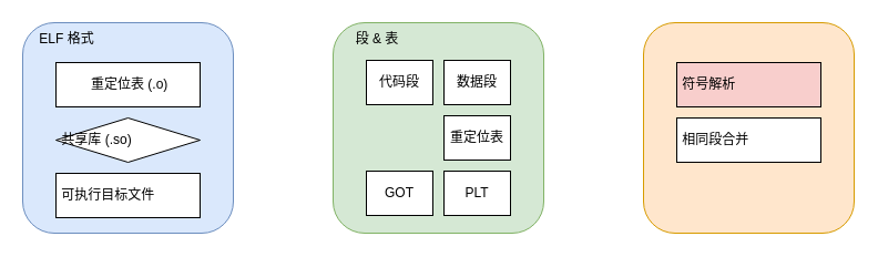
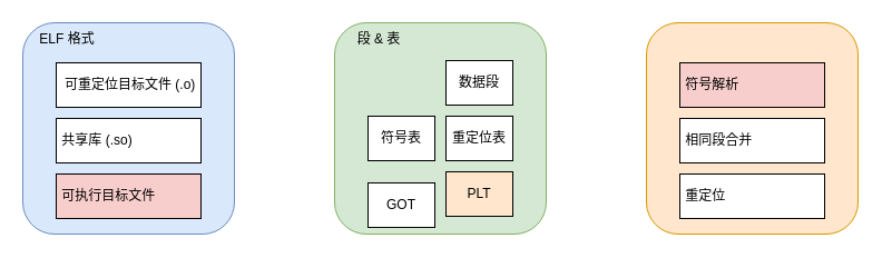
- <mxCell id="7" value="代码段" style="rounded=0;whiteSpace=wrap;html=1;" vertex="1" parent="1"><mxGeometry x="330" y="54" width="60" height="40" as="geometry" /></mxCell>
- <mxCell id="3" value="&amp;nbsp;重定位表 (.o)" style="rounded=0;whiteSpace=wrap;html=1;" vertex="1" parent="1"><mxGeometry x="50" y="56" width="130" height="40" as="geometry" /></mxCell>
+ <mxCell id="3" value="&amp;nbsp;可重定位目标文件 (.o)" style="rounded=0;whiteSpace=wrap;html=1;" vertex="1" parent="1"><mxGeometry x="50" y="56" width="130" height="40" as="geometry" /></mxCell>
+ <mxCell id="8" value="符号表" style="rounded=0;whiteSpace=wrap;html=1;align=center;" vertex="1" parent="1"><mxGeometry x="330" y="104" width="60" height="40" as="geometry" /></mxCell>
- <mxCell id="4" value="&amp;nbsp;共享库 (.so)" style="rhombus;whiteSpace=wrap;html=1;align=left;" vertex="1" parent="1"><mxGeometry x="50" y="106" width="130" height="40" as="geometry" /></mxCell>
+ <mxCell id="4" value="&amp;nbsp;共享库 (.so)" style="rounded=0;whiteSpace=wrap;html=1;align=left;" vertex="1" parent="1"><mxGeometry x="50" y="106" width="130" height="40" as="geometry" /></mxCell>
- <mxCell id="9" value="GOT" style="rounded=0;whiteSpace=wrap;html=1;align=center;" vertex="1" parent="1"><mxGeometry x="330" y="154" width="60" height="40" as="geometry" /></mxCell>
+ <mxCell id="9" value="GOT" style="rounded=0;whiteSpace=wrap;html=1;align=center;" vertex="1" parent="1"><mxGeometry x="330" y="164" width="60" height="40" as="geometry" /></mxCell>
- <mxCell id="12" value="PLT" style="rounded=0;whiteSpace=wrap;html=1;align=center;" vertex="1" parent="1"><mxGeometry x="400" y="154" width="60" height="40" as="geometry" /></mxCell>
+ <mxCell id="12" value="PLT" style="rounded=0;whiteSpace=wrap;html=1;align=center;fillColor=#ffe6cc;" vertex="1" parent="1"><mxGeometry x="400" y="154" width="60" height="40" as="geometry" /></mxCell>
- <mxCell id="5" value="&amp;nbsp;可执行目标文件" style="rounded=0;whiteSpace=wrap;html=1;align=left;" vertex="1" parent="1"><mxGeometry x="50" y="156" width="130" height="40" as="geometry" /></mxCell>
+ <mxCell id="5" value="&amp;nbsp;可执行目标文件" style="rounded=0;whiteSpace=wrap;html=1;align=left;fillColor=#f8cecc;" vertex="1" parent="1"><mxGeometry x="50" y="156" width="130" height="40" as="geometry" /></mxCell>
+ <mxCell id="18" value="&amp;nbsp;重定位" style="rounded=0;whiteSpace=wrap;html=1;align=left;" vertex="1" parent="1"><mxGeometry x="610" y="156" width="130" height="40" as="geometry" /></mxCell>
